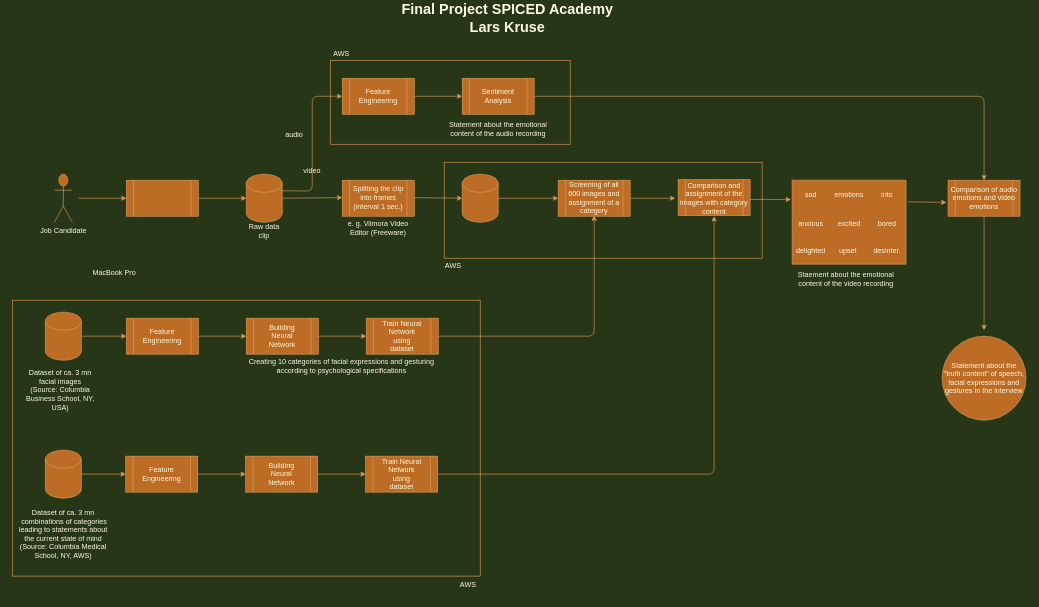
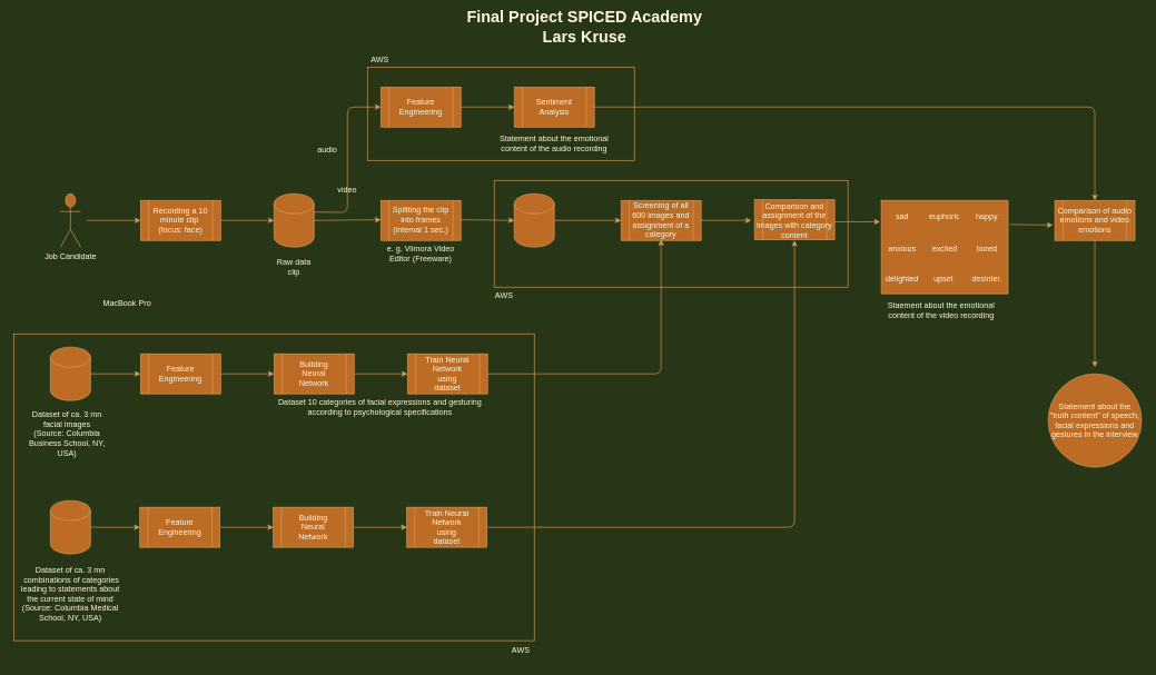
- <mxCell id="2" value="Final Project SPICED Academy&lt;br&gt;Lars Kruse" style="text;strokeColor=none;fillColor=none;html=1;fontSize=24;fontStyle=1;verticalAlign=middle;align=center;fontColor=#FEFAE0;" parent="1" vertex="1"><mxGeometry x="50" y="10" width="1590" height="40" as="geometry" /></mxCell>
+ <mxCell id="2" value="Final Project SPICED Academy&lt;br&gt;Lars Kruse" style="text;strokeColor=none;fillColor=none;html=1;fontSize=24;fontStyle=1;verticalAlign=middle;align=center;fontColor=#FEFAE0;" parent="1" vertex="1"><mxGeometry x="80" y="20" width="1590" height="40" as="geometry" /></mxCell>
- <mxCell id="60" value="emotions" style="shape=partialRectangle;html=1;whiteSpace=wrap;connectable=0;fillColor=none;top=0;left=0;bottom=0;right=0;overflow=hidden;fontSize=12;rounded=0;sketch=0;fontColor=#FEFAE0;strokeColor=#DDA15E;" vertex="1" parent="58"><mxGeometry x="63" width="64" height="48" as="geometry"><mxRectangle width="64" height="48" as="alternateBounds" /></mxGeometry></mxCell>
+ <mxCell id="60" value="euphoric" style="shape=partialRectangle;html=1;whiteSpace=wrap;connectable=0;fillColor=none;top=0;left=0;bottom=0;right=0;overflow=hidden;fontSize=12;rounded=0;sketch=0;fontColor=#FEFAE0;strokeColor=#DDA15E;" vertex="1" parent="58"><mxGeometry x="63" width="64" height="48" as="geometry"><mxRectangle width="64" height="48" as="alternateBounds" /></mxGeometry></mxCell>
- <mxCell id="61" value="into" style="shape=partialRectangle;html=1;whiteSpace=wrap;connectable=0;fillColor=none;top=0;left=0;bottom=0;right=0;overflow=hidden;fontSize=12;rounded=0;sketch=0;fontColor=#FEFAE0;strokeColor=#DDA15E;" vertex="1" parent="58"><mxGeometry x="127" width="63" height="48" as="geometry"><mxRectangle width="63" height="48" as="alternateBounds" /></mxGeometry></mxCell>
+ <mxCell id="61" value="happy" style="shape=partialRectangle;html=1;whiteSpace=wrap;connectable=0;fillColor=none;top=0;left=0;bottom=0;right=0;overflow=hidden;fontSize=12;rounded=0;sketch=0;fontColor=#FEFAE0;strokeColor=#DDA15E;" vertex="1" parent="58"><mxGeometry x="127" width="63" height="48" as="geometry"><mxRectangle width="63" height="48" as="alternateBounds" /></mxGeometry></mxCell>
+ <mxCell id="9" value="Recording a 10 minute clip&amp;nbsp;&lt;br&gt;(focus: face)" style="text;html=1;strokeColor=none;fillColor=none;align=center;verticalAlign=middle;whiteSpace=wrap;rounded=0;fontColor=#FEFAE0;" vertex="1" parent="1"><mxGeometry x="220" y="315" width="100" height="30" as="geometry" /></mxCell>
- <mxCell id="6" value="Raw data clip" style="text;html=1;strokeColor=none;fillColor=none;align=center;verticalAlign=middle;whiteSpace=wrap;rounded=0;fontColor=#FEFAE0;" vertex="1" parent="1"><mxGeometry x="410" y="370" width="60" height="30" as="geometry" /></mxCell>
+ <mxCell id="6" value="Raw data clip" style="text;html=1;strokeColor=none;fillColor=none;align=center;verticalAlign=middle;whiteSpace=wrap;rounded=0;fontColor=#FEFAE0;" vertex="1" parent="1"><mxGeometry x="410" y="385" width="60" height="30" as="geometry" /></mxCell>
- <mxCell id="28" value="Creating 10 categories of facial expressions and gesturing according to psychological specifications" style="text;html=1;strokeColor=none;fillColor=none;align=center;verticalAlign=middle;whiteSpace=wrap;rounded=0;sketch=0;fontColor=#FEFAE0;" vertex="1" parent="1"><mxGeometry x="409" y="590" width="320" height="40" as="geometry" /></mxCell>
+ <mxCell id="28" value="Dataset 10 categories of facial expressions and gesturing according to psychological specifications" style="text;html=1;strokeColor=none;fillColor=none;align=center;verticalAlign=middle;whiteSpace=wrap;rounded=0;sketch=0;fontColor=#FEFAE0;" vertex="1" parent="1"><mxGeometry x="409" y="590" width="320" height="40" as="geometry" /></mxCell>
- <mxCell id="34" value="Dataset of ca. 3 mn &amp;nbsp;combinations of categories leading to&amp;nbsp;statements about the current state of mind (Source: Columbia Medical School, NY, AWS)" style="text;html=1;strokeColor=none;fillColor=none;align=center;verticalAlign=middle;whiteSpace=wrap;rounded=0;sketch=0;fontColor=#FEFAE0;" vertex="1" parent="1"><mxGeometry x="30" y="840" width="150" height="100" as="geometry" /></mxCell>
+ <mxCell id="34" value="Dataset of ca. 3 mn &amp;nbsp;combinations of categories leading to&amp;nbsp;statements about the current state of mind (Source: Columbia Medical School, NY, USA)" style="text;html=1;strokeColor=none;fillColor=none;align=center;verticalAlign=middle;whiteSpace=wrap;rounded=0;sketch=0;fontColor=#FEFAE0;" vertex="1" parent="1"><mxGeometry x="30" y="840" width="150" height="100" as="geometry" /></mxCell>
